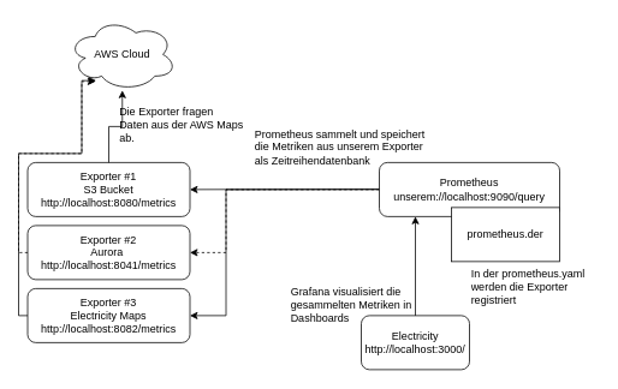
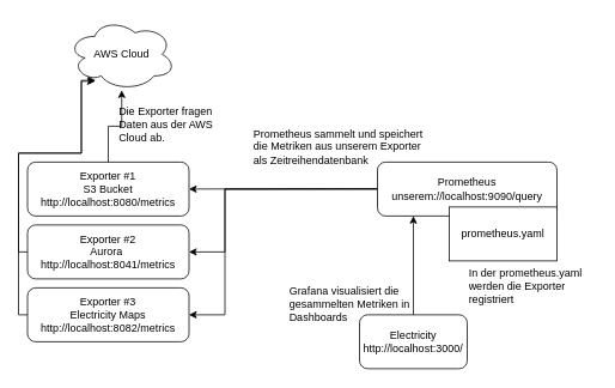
- <mxCell id="11" value="&lt;div&gt;Die Exporter fragen Daten aus der AWS Maps ab.&lt;/div&gt;" style="text;html=1;whiteSpace=wrap;overflow=hidden;rounded=0;" vertex="1" parent="1"><mxGeometry x="130" y="110" width="140" height="100" as="geometry" /></mxCell>
+ <mxCell id="11" value="&lt;div&gt;Die Exporter fragen Daten aus der AWS Cloud ab.&lt;/div&gt;" style="text;html=1;whiteSpace=wrap;overflow=hidden;rounded=0;" vertex="1" parent="1"><mxGeometry x="130" y="110" width="140" height="100" as="geometry" /></mxCell>
- <mxCell id="14" value="prometheus.der" style="rounded=0;whiteSpace=wrap;html=1;" vertex="1" parent="1"><mxGeometry x="500" y="230" width="120" height="60" as="geometry" /></mxCell>
+ <mxCell id="14" value="prometheus.yaml" style="rounded=0;whiteSpace=wrap;html=1;" vertex="1" parent="1"><mxGeometry x="500" y="230" width="120" height="60" as="geometry" /></mxCell>
- <mxCell id="16" style="edgeStyle=orthogonalEdgeStyle;rounded=0;orthogonalLoop=1;jettySize=auto;html=1;exitX=0;exitY=0.5;exitDx=0;exitDy=0;entryX=0.25;entryY=0.875;entryDx=0;entryDy=0;entryPerimeter=0;dashed=1;" edge="1" parent="1" source="12" target="2"><mxGeometry relative="1" as="geometry"><Array as="points"><mxPoint x="20" y="280" /><mxPoint x="20" y="170" /><mxPoint x="90" y="170" /></Array></mxGeometry></mxCell>
+ <mxCell id="16" style="edgeStyle=orthogonalEdgeStyle;rounded=0;orthogonalLoop=1;jettySize=auto;html=1;exitX=0;exitY=0.5;exitDx=0;exitDy=0;entryX=0.25;entryY=0.875;entryDx=0;entryDy=0;entryPerimeter=0;" edge="1" parent="1" source="12" target="2"><mxGeometry relative="1" as="geometry"><Array as="points"><mxPoint x="20" y="280" /><mxPoint x="20" y="170" /><mxPoint x="90" y="170" /></Array></mxGeometry></mxCell>
- <mxCell id="4" style="edgeStyle=orthogonalEdgeStyle;rounded=0;orthogonalLoop=1;jettySize=auto;html=1;exitX=0;exitY=0.5;exitDx=0;exitDy=0;entryX=1;entryY=0.5;entryDx=0;entryDy=0;dashed=1;" edge="1" parent="1" source="5" target="12"><mxGeometry relative="1" as="geometry"><Array as="points"><mxPoint x="250" y="210" /><mxPoint x="250" y="280" /></Array></mxGeometry></mxCell>
+ <mxCell id="4" style="edgeStyle=orthogonalEdgeStyle;rounded=0;orthogonalLoop=1;jettySize=auto;html=1;exitX=0;exitY=0.5;exitDx=0;exitDy=0;entryX=1;entryY=0.5;entryDx=0;entryDy=0;" edge="1" parent="1" source="5" target="12"><mxGeometry relative="1" as="geometry"><Array as="points"><mxPoint x="250" y="210" /><mxPoint x="250" y="280" /></Array></mxGeometry></mxCell>
